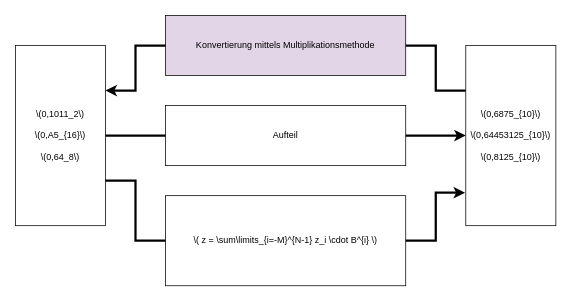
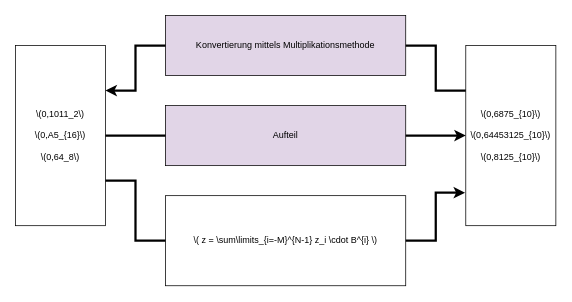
- <mxCell id="4" value="Aufteil" style="rounded=0;whiteSpace=wrap;html=1;" vertex="1" parent="1"><mxGeometry x="220" y="140" width="320" height="80" as="geometry" /></mxCell>
+ <mxCell id="4" value="Aufteil" style="rounded=0;whiteSpace=wrap;html=1;fillColor=#e1d5e7;" vertex="1" parent="1"><mxGeometry x="220" y="140" width="320" height="80" as="geometry" /></mxCell>
